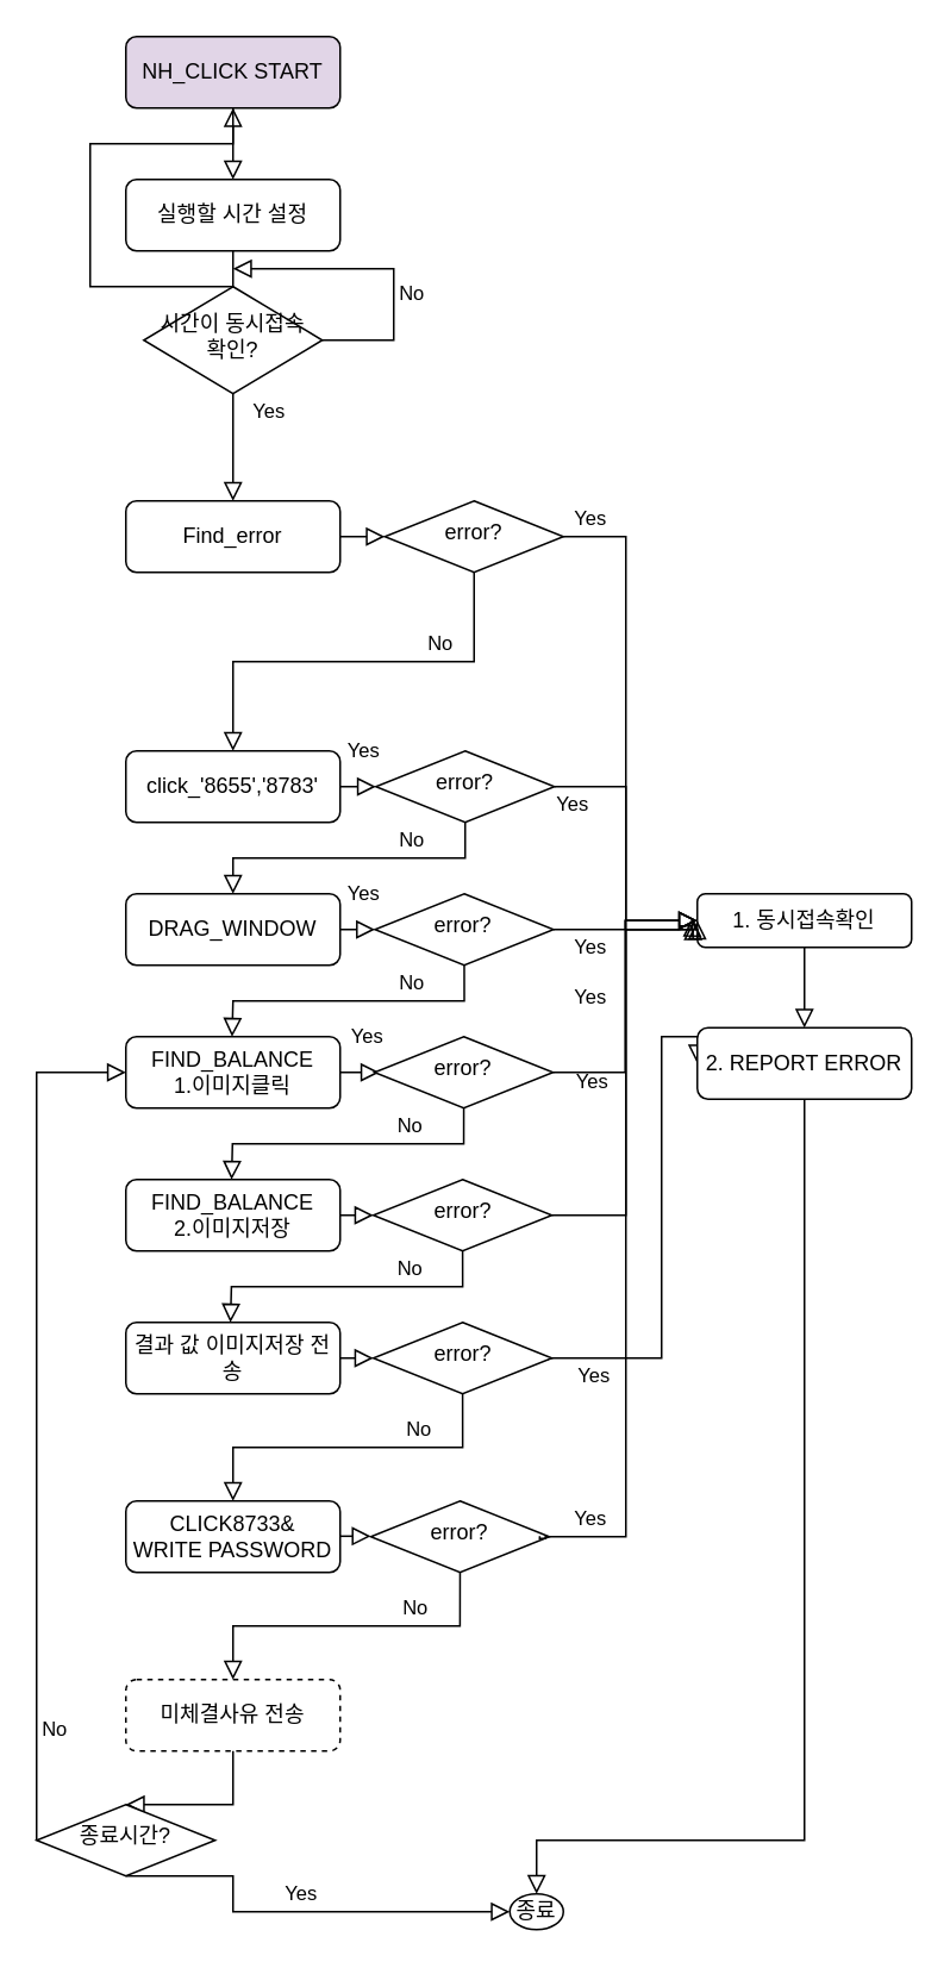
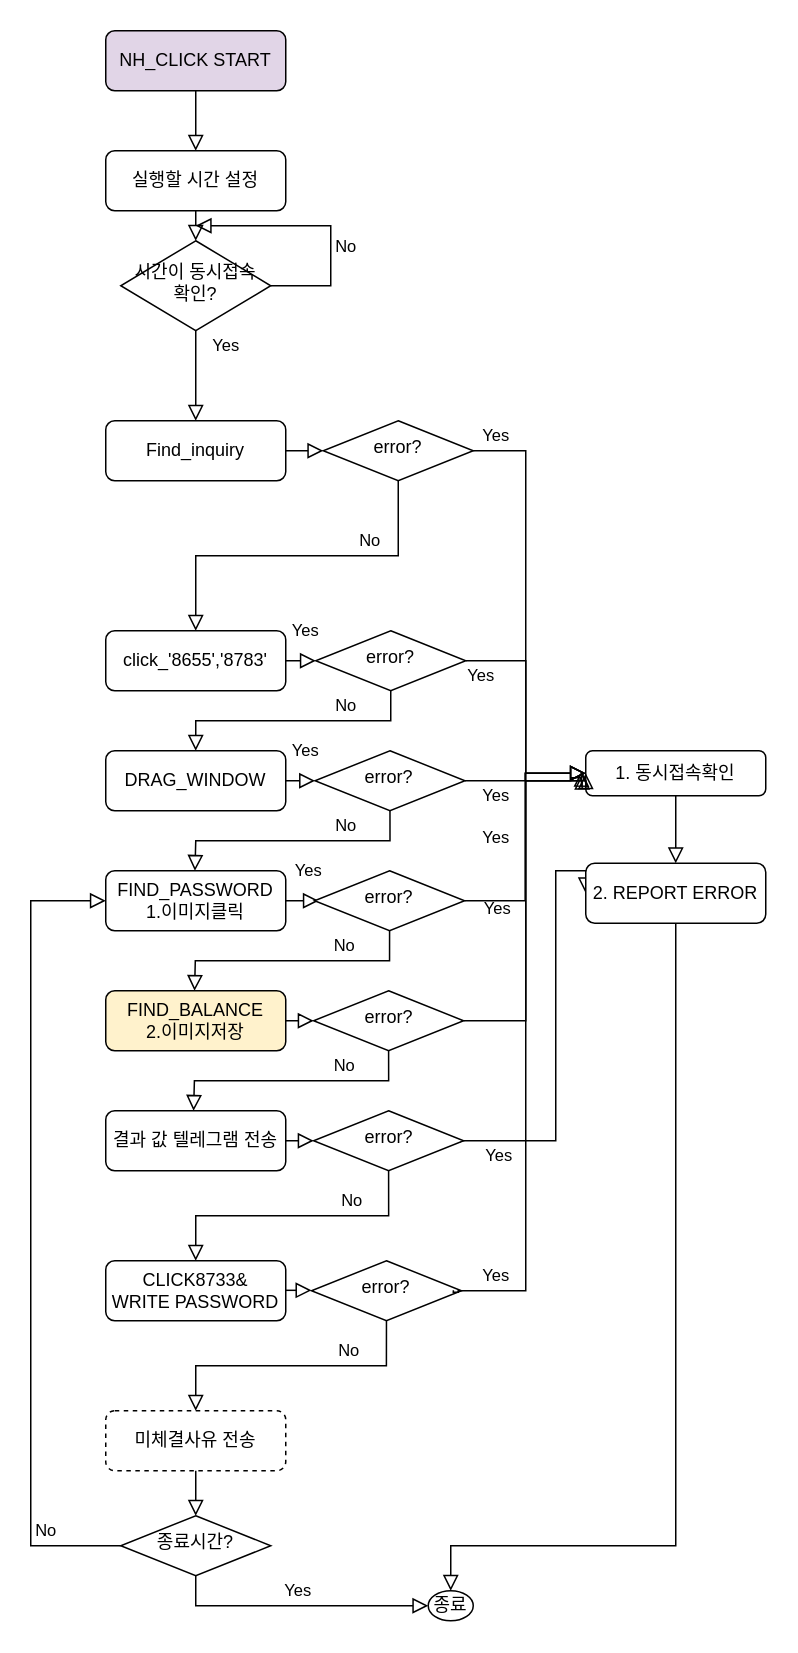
- <mxCell id="41" value="" style="rounded=0;html=1;jettySize=auto;orthogonalLoop=1;fontSize=11;endArrow=block;endFill=0;endSize=8;strokeWidth=1;shadow=0;labelBackgroundColor=none;edgeStyle=orthogonalEdgeStyle;exitX=0.5;exitY=1;exitDx=0;exitDy=0;" edge="1" parent="1" source="40" target="3"><mxGeometry relative="1" as="geometry"><mxPoint x="140" y="70" as="sourcePoint" /><mxPoint x="140" y="110" as="targetPoint" /></mxGeometry></mxCell>
+ <mxCell id="41" value="" style="rounded=0;html=1;jettySize=auto;orthogonalLoop=1;fontSize=11;endArrow=block;endFill=0;endSize=8;strokeWidth=1;shadow=0;labelBackgroundColor=none;edgeStyle=orthogonalEdgeStyle;exitX=0.5;exitY=1;exitDx=0;exitDy=0;entryX=0.5;entryY=0;entryDx=0;entryDy=0;" edge="1" parent="1" source="40" target="6"><mxGeometry relative="1" as="geometry"><mxPoint x="140" y="70" as="sourcePoint" /><mxPoint x="140" y="110" as="targetPoint" /></mxGeometry></mxCell>
- <mxCell id="46" value="Find_error" style="rounded=1;whiteSpace=wrap;html=1;fontSize=12;glass=0;strokeWidth=1;shadow=0;" vertex="1" parent="1"><mxGeometry x="70" y="280" width="120" height="40" as="geometry" /></mxCell>
+ <mxCell id="46" value="Find_inquiry" style="rounded=1;whiteSpace=wrap;html=1;fontSize=12;glass=0;strokeWidth=1;shadow=0;" vertex="1" parent="1"><mxGeometry x="70" y="280" width="120" height="40" as="geometry" /></mxCell>
- <mxCell id="11" value="FIND_BALANCE&lt;div&gt;1.이미지클릭&lt;/div&gt;" style="rounded=1;whiteSpace=wrap;html=1;fontSize=12;glass=0;strokeWidth=1;shadow=0;" vertex="1" parent="1"><mxGeometry x="70" y="580" width="120" height="40" as="geometry" /></mxCell>
+ <mxCell id="11" value="FIND_PASSWORD&lt;div&gt;1.이미지클릭&lt;/div&gt;" style="rounded=1;whiteSpace=wrap;html=1;fontSize=12;glass=0;strokeWidth=1;shadow=0;" vertex="1" parent="1"><mxGeometry x="70" y="580" width="120" height="40" as="geometry" /></mxCell>
- <mxCell id="14" value="FIND_BALANCE&lt;div&gt;2.이미지저장&lt;/div&gt;" style="rounded=1;whiteSpace=wrap;html=1;fontSize=12;glass=0;strokeWidth=1;shadow=0;" vertex="1" parent="1"><mxGeometry x="70" y="660" width="120" height="40" as="geometry" /></mxCell>
+ <mxCell id="14" value="FIND_BALANCE&lt;div&gt;2.이미지저장&lt;/div&gt;" style="rounded=1;whiteSpace=wrap;html=1;fontSize=12;glass=0;strokeWidth=1;shadow=0;fillColor=#fff2cc;" vertex="1" parent="1"><mxGeometry x="70" y="660" width="120" height="40" as="geometry" /></mxCell>
- <mxCell id="16" value="결과 값 이미지저장 전송" style="rounded=1;whiteSpace=wrap;html=1;fontSize=12;glass=0;strokeWidth=1;shadow=0;" vertex="1" parent="1"><mxGeometry x="70" y="740" width="120" height="40" as="geometry" /></mxCell>
+ <mxCell id="16" value="결과 값 텔레그램 전송" style="rounded=1;whiteSpace=wrap;html=1;fontSize=12;glass=0;strokeWidth=1;shadow=0;" vertex="1" parent="1"><mxGeometry x="70" y="740" width="120" height="40" as="geometry" /></mxCell>
- <mxCell id="52" value="종료시간?" style="rhombus;whiteSpace=wrap;html=1;shadow=0;fontFamily=Helvetica;fontSize=12;align=center;strokeWidth=1;spacing=6;spacingTop=-4;" vertex="1" parent="1"><mxGeometry x="20" y="1010" width="100" height="40" as="geometry" /></mxCell>
+ <mxCell id="52" value="종료시간?" style="rhombus;whiteSpace=wrap;html=1;shadow=0;fontFamily=Helvetica;fontSize=12;align=center;strokeWidth=1;spacing=6;spacingTop=-4;" vertex="1" parent="1"><mxGeometry x="80" y="1010" width="100" height="40" as="geometry" /></mxCell>
